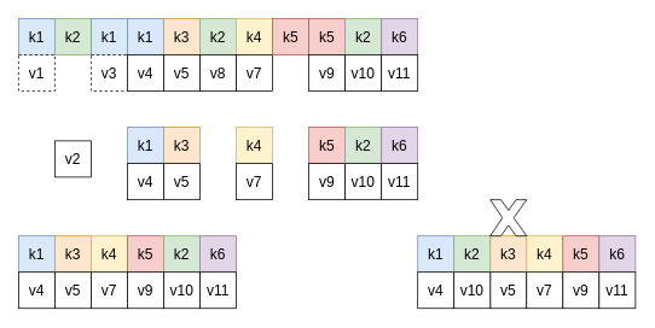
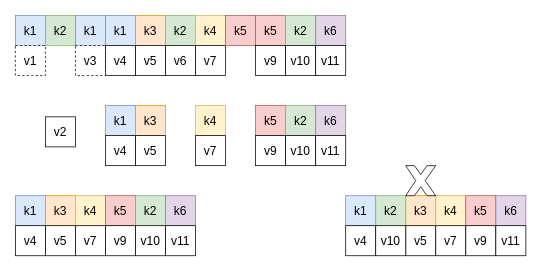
- <mxCell id="13" value="&lt;font style=&quot;font-size: 16px&quot;&gt;v8&lt;/font&gt;" style="rounded=0;whiteSpace=wrap;html=1;" parent="1" vertex="1"><mxGeometry x="220" y="60" width="40" height="40" as="geometry" /></mxCell>
+ <mxCell id="13" value="&lt;font style=&quot;font-size: 16px&quot;&gt;v6&lt;/font&gt;" style="rounded=0;whiteSpace=wrap;html=1;" parent="1" vertex="1"><mxGeometry x="220" y="60" width="40" height="40" as="geometry" /></mxCell>
